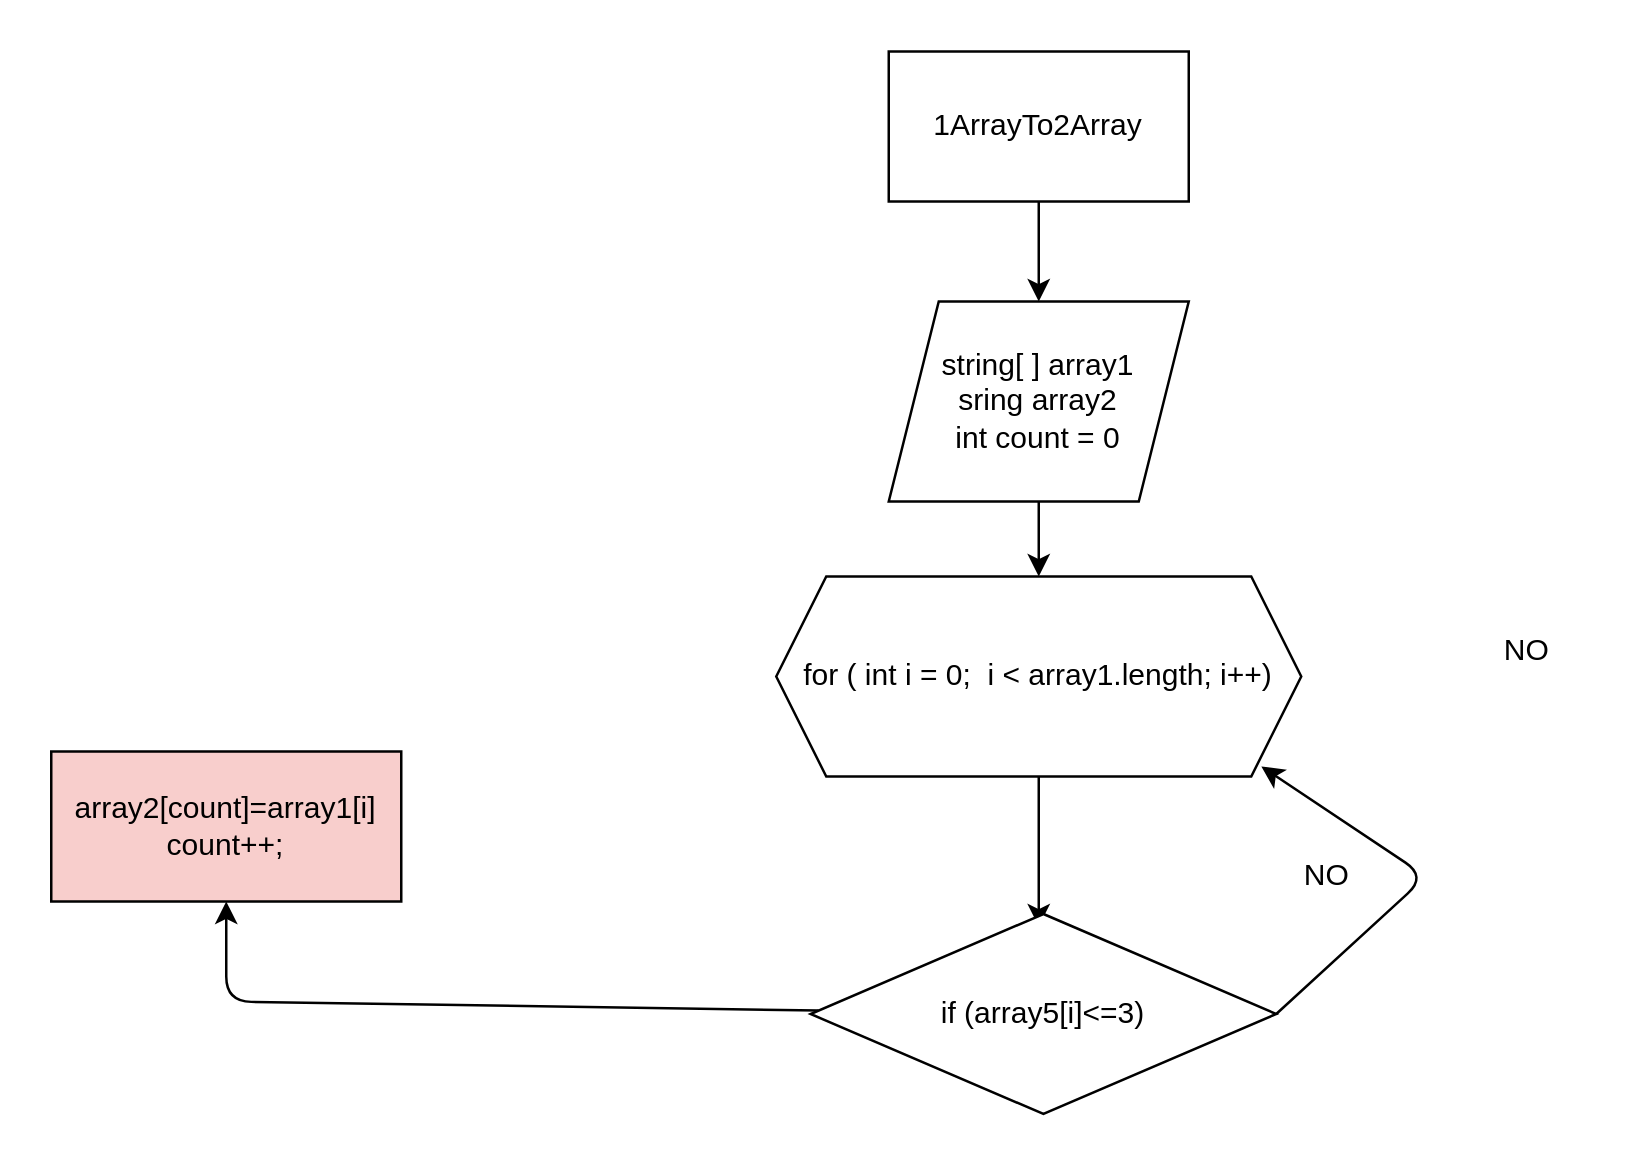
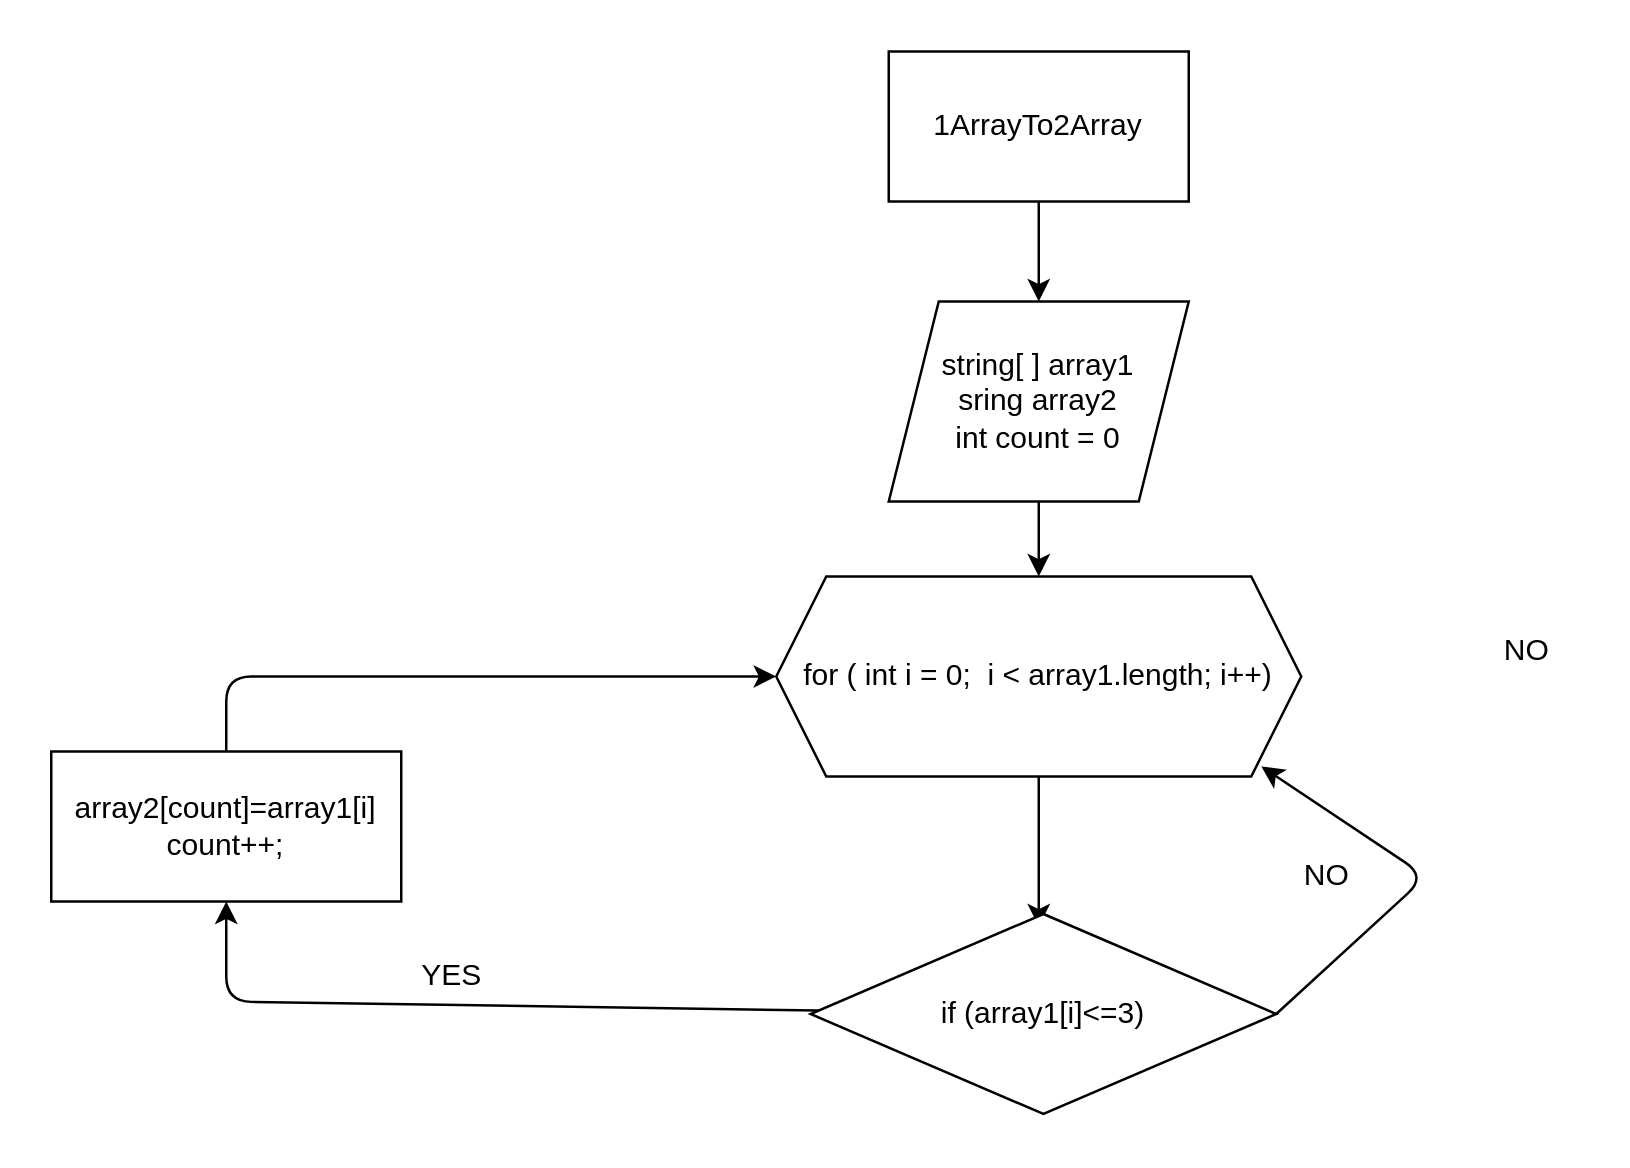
+ <mxCell id="11" style="edgeStyle=none;html=1;entryX=0;entryY=0.5;entryDx=0;entryDy=0;" edge="1" parent="1" source="12" target="7"><mxGeometry relative="1" as="geometry"><mxPoint x="300" y="270" as="targetPoint" /><Array as="points"><mxPoint x="90" y="270" /></Array></mxGeometry></mxCell>
- <mxCell id="12" value="array2[count]=array1[i]&lt;br&gt;count++;" style="rounded=0;whiteSpace=wrap;html=1;fillColor=#f8cecc;" vertex="1" parent="1"><mxGeometry x="20" y="300" width="140" height="60" as="geometry" /></mxCell>
+ <mxCell id="12" value="array2[count]=array1[i]&lt;br&gt;count++;" style="rounded=0;whiteSpace=wrap;html=1;" vertex="1" parent="1"><mxGeometry x="20" y="300" width="140" height="60" as="geometry" /></mxCell>
+ <mxCell id="13" value="YES" style="text;html=1;align=center;verticalAlign=middle;resizable=0;points=[];autosize=1;strokeColor=none;fillColor=none;" vertex="1" parent="1"><mxGeometry x="155" y="375" width="50" height="30" as="geometry" /></mxCell>
- <mxCell id="10" value="if (array5[i]&amp;lt;=3)" style="rhombus;whiteSpace=wrap;html=1;" vertex="1" parent="1"><mxGeometry x="323.75" y="365" width="186.25" height="80" as="geometry" /></mxCell>
+ <mxCell id="10" value="if (array1[i]&amp;lt;=3)" style="rhombus;whiteSpace=wrap;html=1;" vertex="1" parent="1"><mxGeometry x="323.75" y="365" width="186.25" height="80" as="geometry" /></mxCell>
